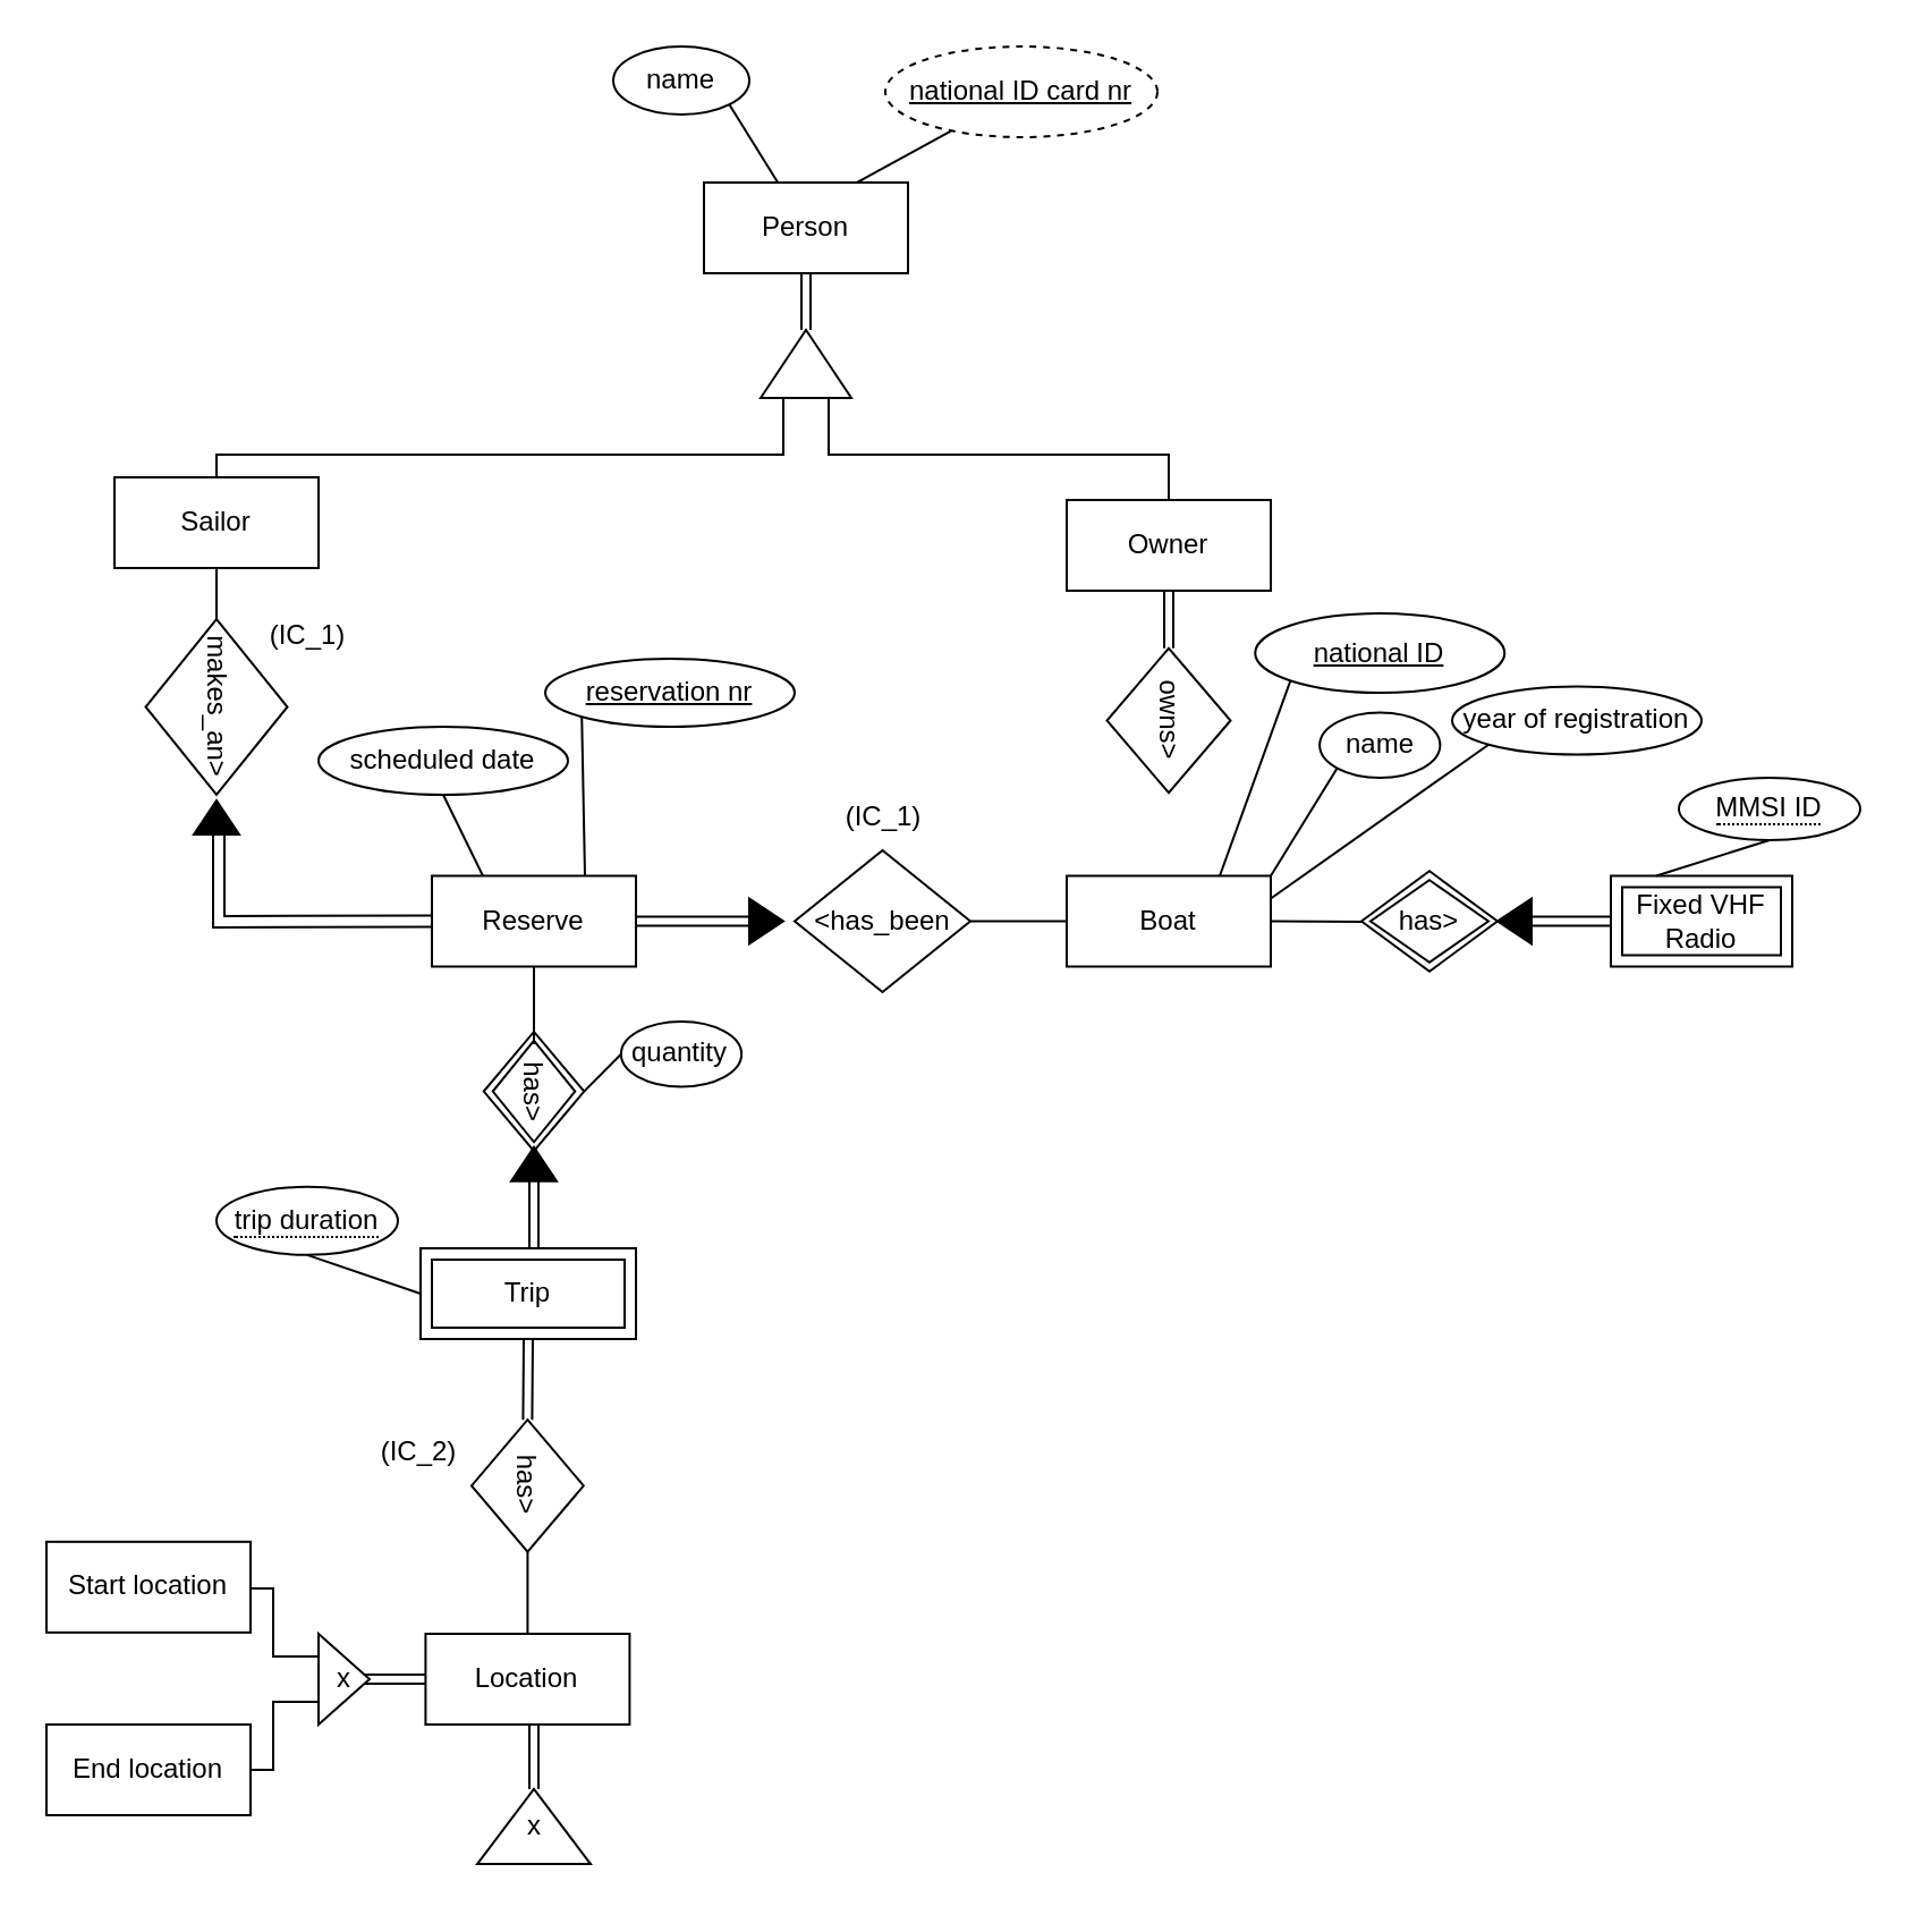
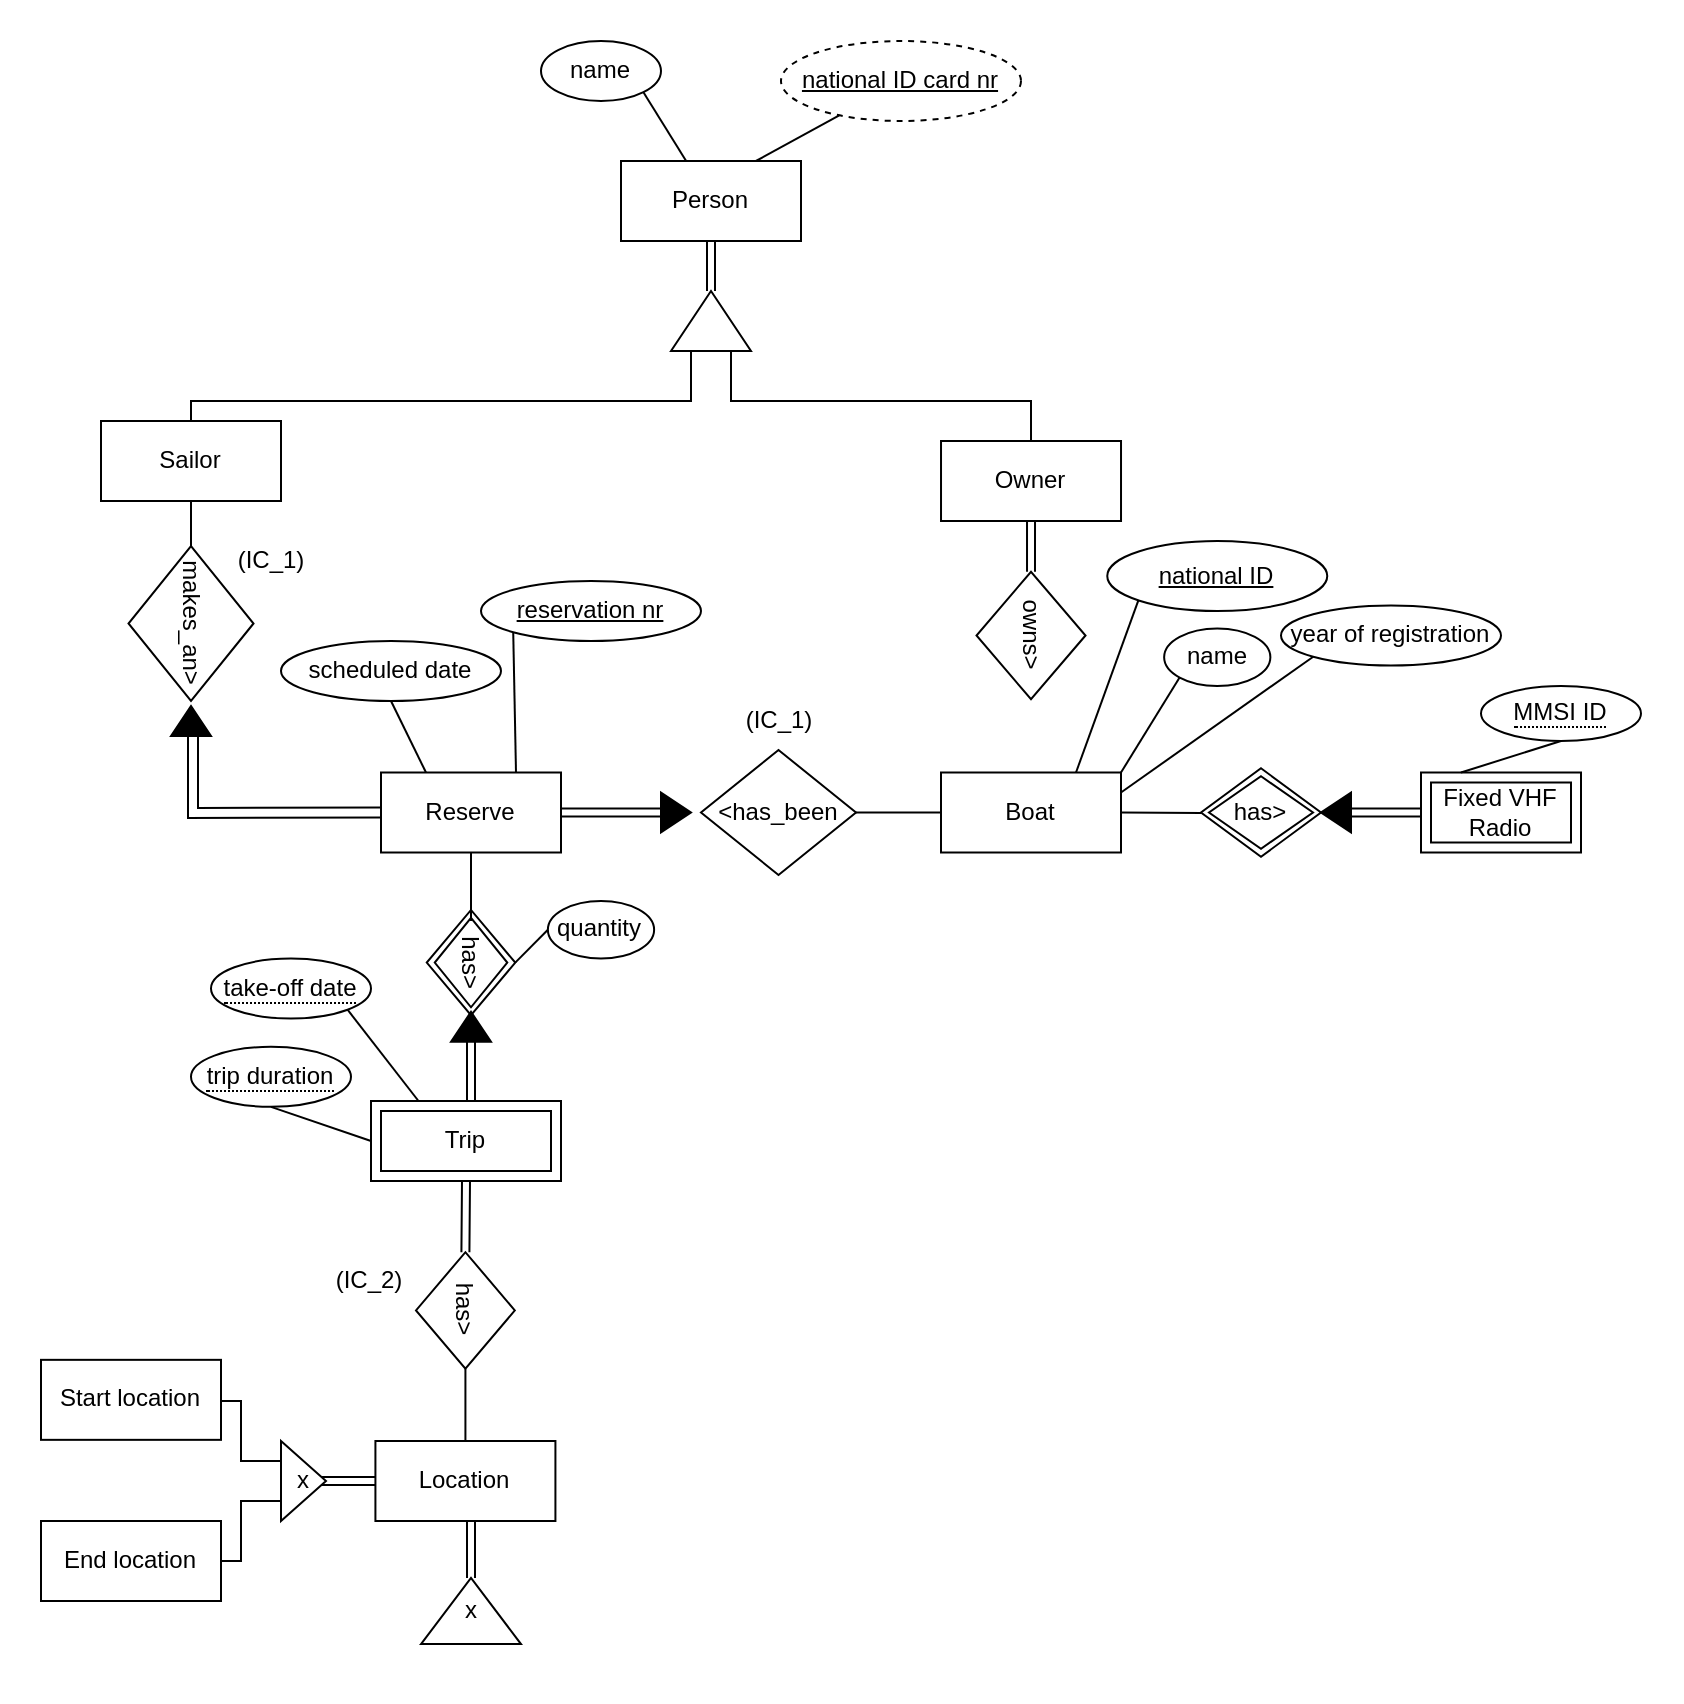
+ <mxCell id="53" value="&lt;span style=&quot;border-bottom: 1px dotted&quot;&gt;take-off date&lt;/span&gt;" style="ellipse;whiteSpace=wrap;html=1;align=center;fillColor=none;" vertex="1" parent="1"><mxGeometry x="105" y="478.75" width="80" height="30" as="geometry" /></mxCell>
+ <mxCell id="56" value="" style="endArrow=none;html=1;rounded=0;exitX=1;exitY=1;exitDx=0;exitDy=0;entryX=0.25;entryY=0;entryDx=0;entryDy=0;" edge="1" parent="1" source="53" target="52"><mxGeometry relative="1" as="geometry"><mxPoint x="350" y="460" as="sourcePoint" /><mxPoint x="510" y="460" as="targetPoint" /></mxGeometry></mxCell>
